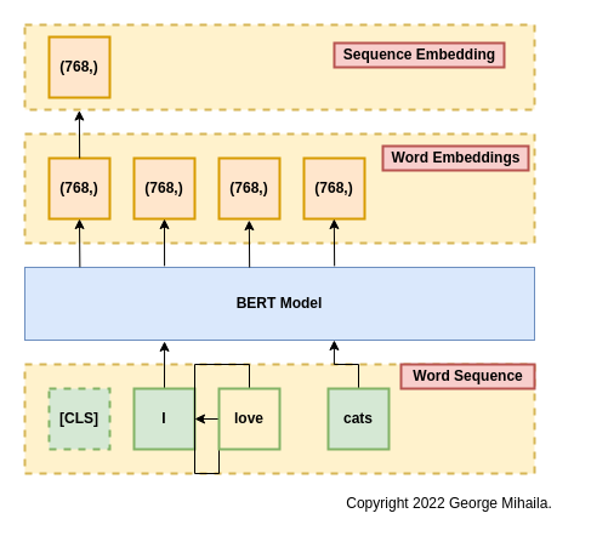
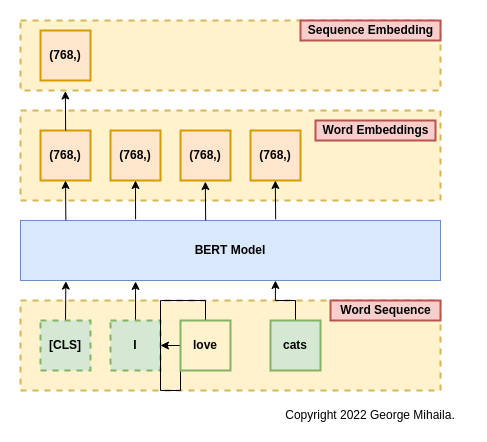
- <mxCell id="26" value="Sequence Embedding" style="text;html=1;align=center;verticalAlign=middle;resizable=0;points=[];autosize=1;strokeColor=#b85450;fillColor=#f8cecc;strokeWidth=2;fontStyle=1" vertex="1" parent="1"><mxGeometry x="275" y="35" width="140" height="20" as="geometry" /></mxCell>
+ <mxCell id="26" value="Sequence Embedding" style="text;html=1;align=center;verticalAlign=middle;resizable=0;points=[];autosize=1;strokeColor=#b85450;fillColor=#f8cecc;strokeWidth=2;fontStyle=1" vertex="1" parent="1"><mxGeometry x="300" y="20" width="140" height="20" as="geometry" /></mxCell>
+ <mxCell id="10" style="edgeStyle=orthogonalEdgeStyle;rounded=0;orthogonalLoop=1;jettySize=auto;html=1;exitX=0.5;exitY=0;exitDx=0;exitDy=0;entryX=0.108;entryY=1.01;entryDx=0;entryDy=0;entryPerimeter=0;" edge="1" parent="1" source="11" target="3"><mxGeometry relative="1" as="geometry" /></mxCell>
- <mxCell id="5" value="I" style="rounded=0;whiteSpace=wrap;html=1;fillColor=#d5e8d4;strokeColor=#82b366;fontStyle=1;strokeWidth=2;" vertex="1" parent="1"><mxGeometry x="110" y="320" width="50" height="50" as="geometry" /></mxCell>
+ <mxCell id="5" value="I" style="rounded=0;whiteSpace=wrap;html=1;fillColor=#d5e8d4;strokeColor=#82b366;fontStyle=1;strokeWidth=2;dashed=1;" vertex="1" parent="1"><mxGeometry x="110" y="320" width="50" height="50" as="geometry" /></mxCell>
